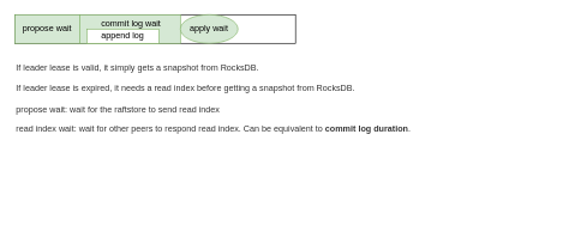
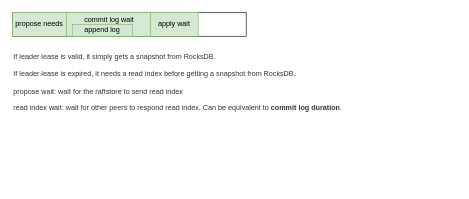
- <mxCell id="3" value="propose wait" style="rounded=0;whiteSpace=wrap;html=1;fillColor=#d5e8d4;strokeColor=#82b366;" parent="1" vertex="1"><mxGeometry x="20" y="20" width="90" height="40" as="geometry" /></mxCell>
+ <mxCell id="3" value="propose needs" style="rounded=0;whiteSpace=wrap;html=1;fillColor=#d5e8d4;strokeColor=#82b366;" parent="1" vertex="1"><mxGeometry x="20" y="20" width="90" height="40" as="geometry" /></mxCell>
- <mxCell id="7" value="apply wait" style="ellipse;whiteSpace=wrap;html=1;fillColor=#d5e8d4;strokeColor=#82b366;" parent="1" vertex="1"><mxGeometry x="250" y="20" width="80" height="40" as="geometry" /></mxCell>
+ <mxCell id="7" value="apply wait" style="rounded=0;whiteSpace=wrap;html=1;fillColor=#d5e8d4;strokeColor=#82b366;" parent="1" vertex="1"><mxGeometry x="250" y="20" width="80" height="40" as="geometry" /></mxCell>
- <mxCell id="6" value="append log" style="rounded=0;whiteSpace=wrap;html=1;fillColor=#ffffff;strokeColor=#82b366;" parent="1" vertex="1"><mxGeometry x="120" y="40" width="100" height="20" as="geometry" /></mxCell>
+ <mxCell id="6" value="append log" style="rounded=0;whiteSpace=wrap;html=1;fillColor=#d5e8d4;strokeColor=#82b366;" parent="1" vertex="1"><mxGeometry x="120" y="40" width="100" height="20" as="geometry" /></mxCell>
